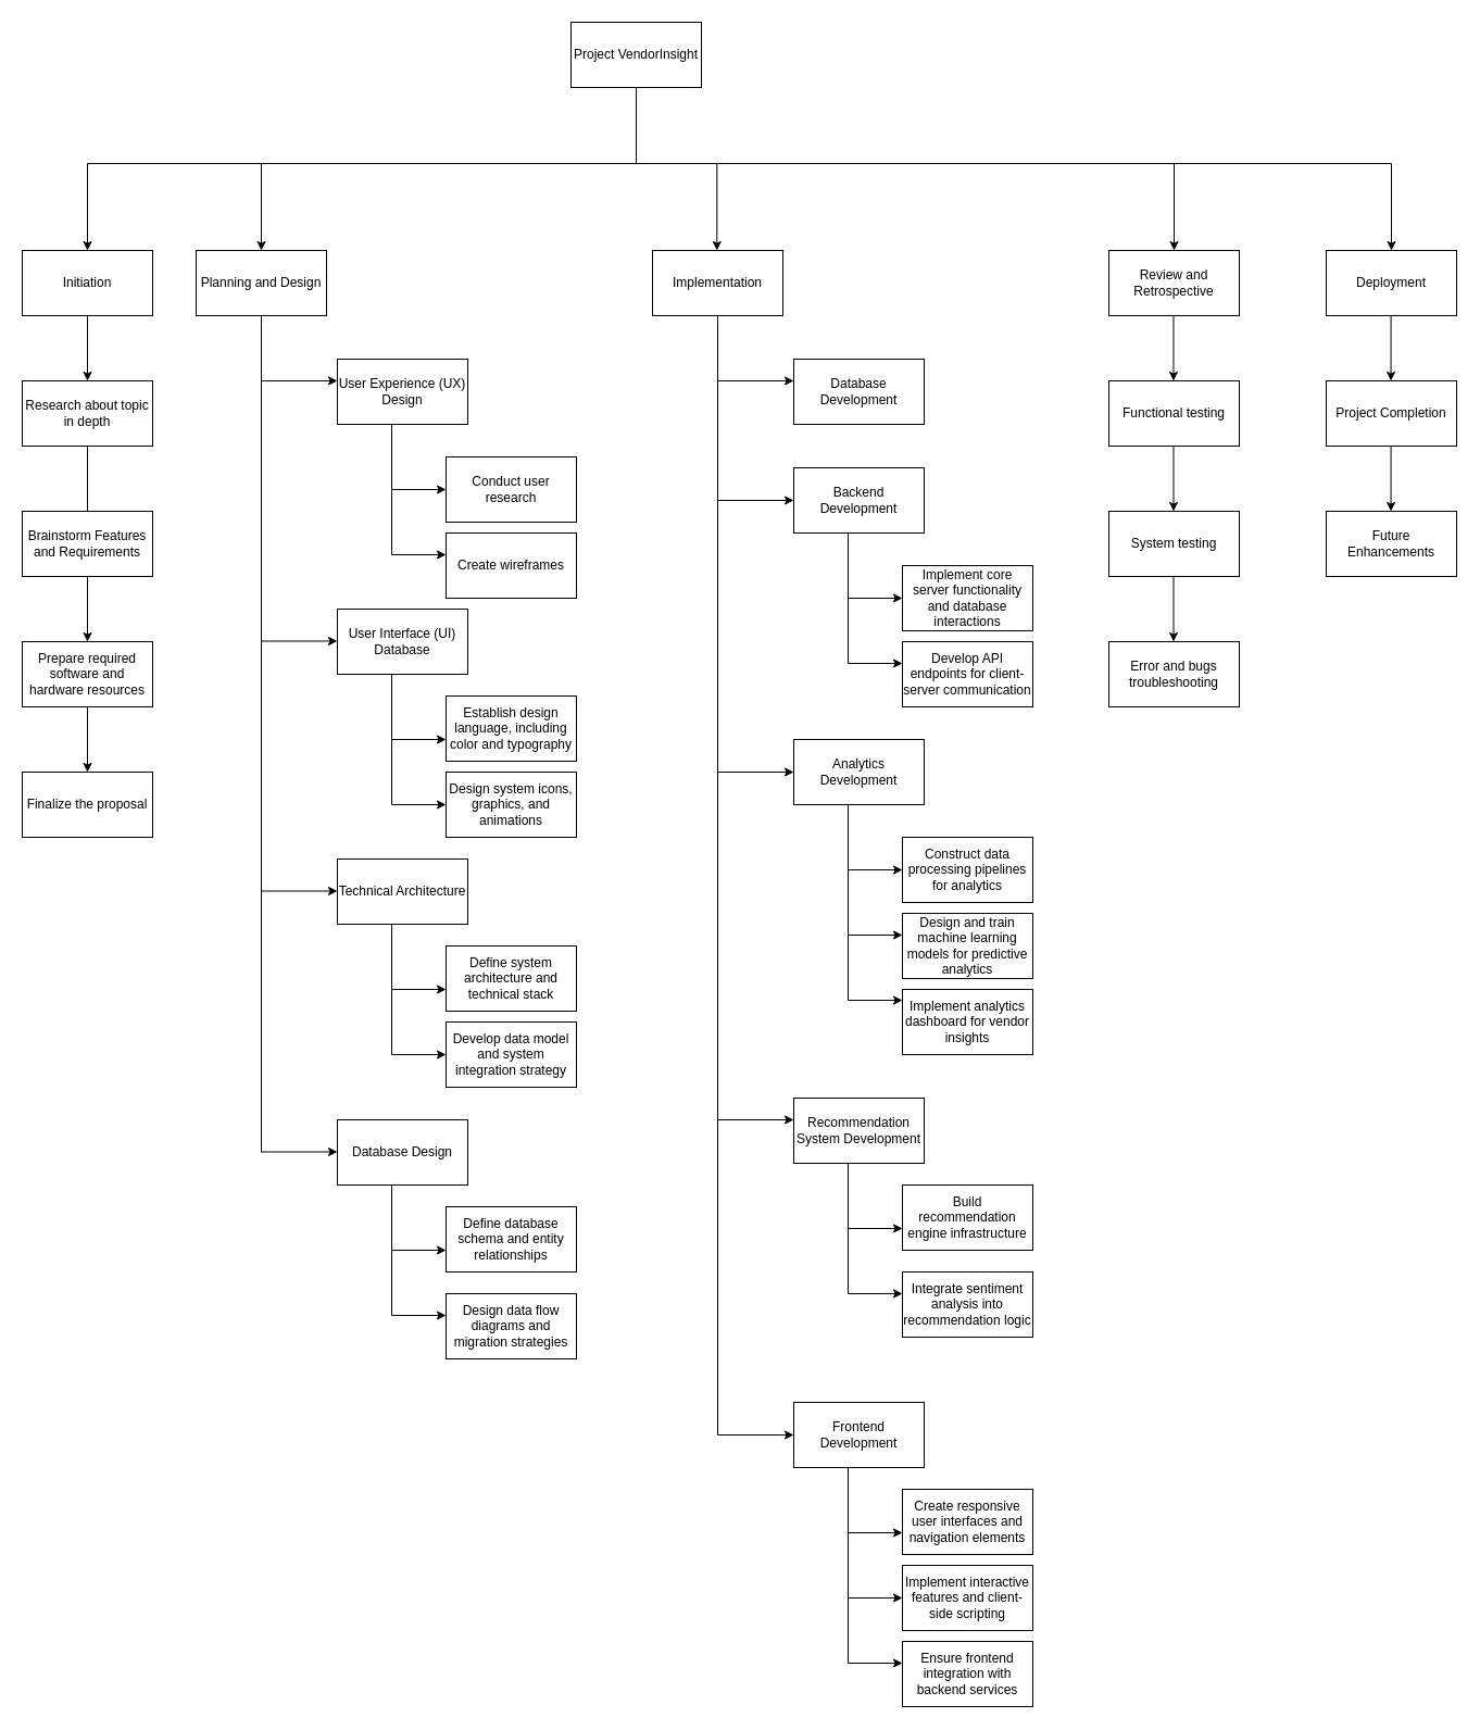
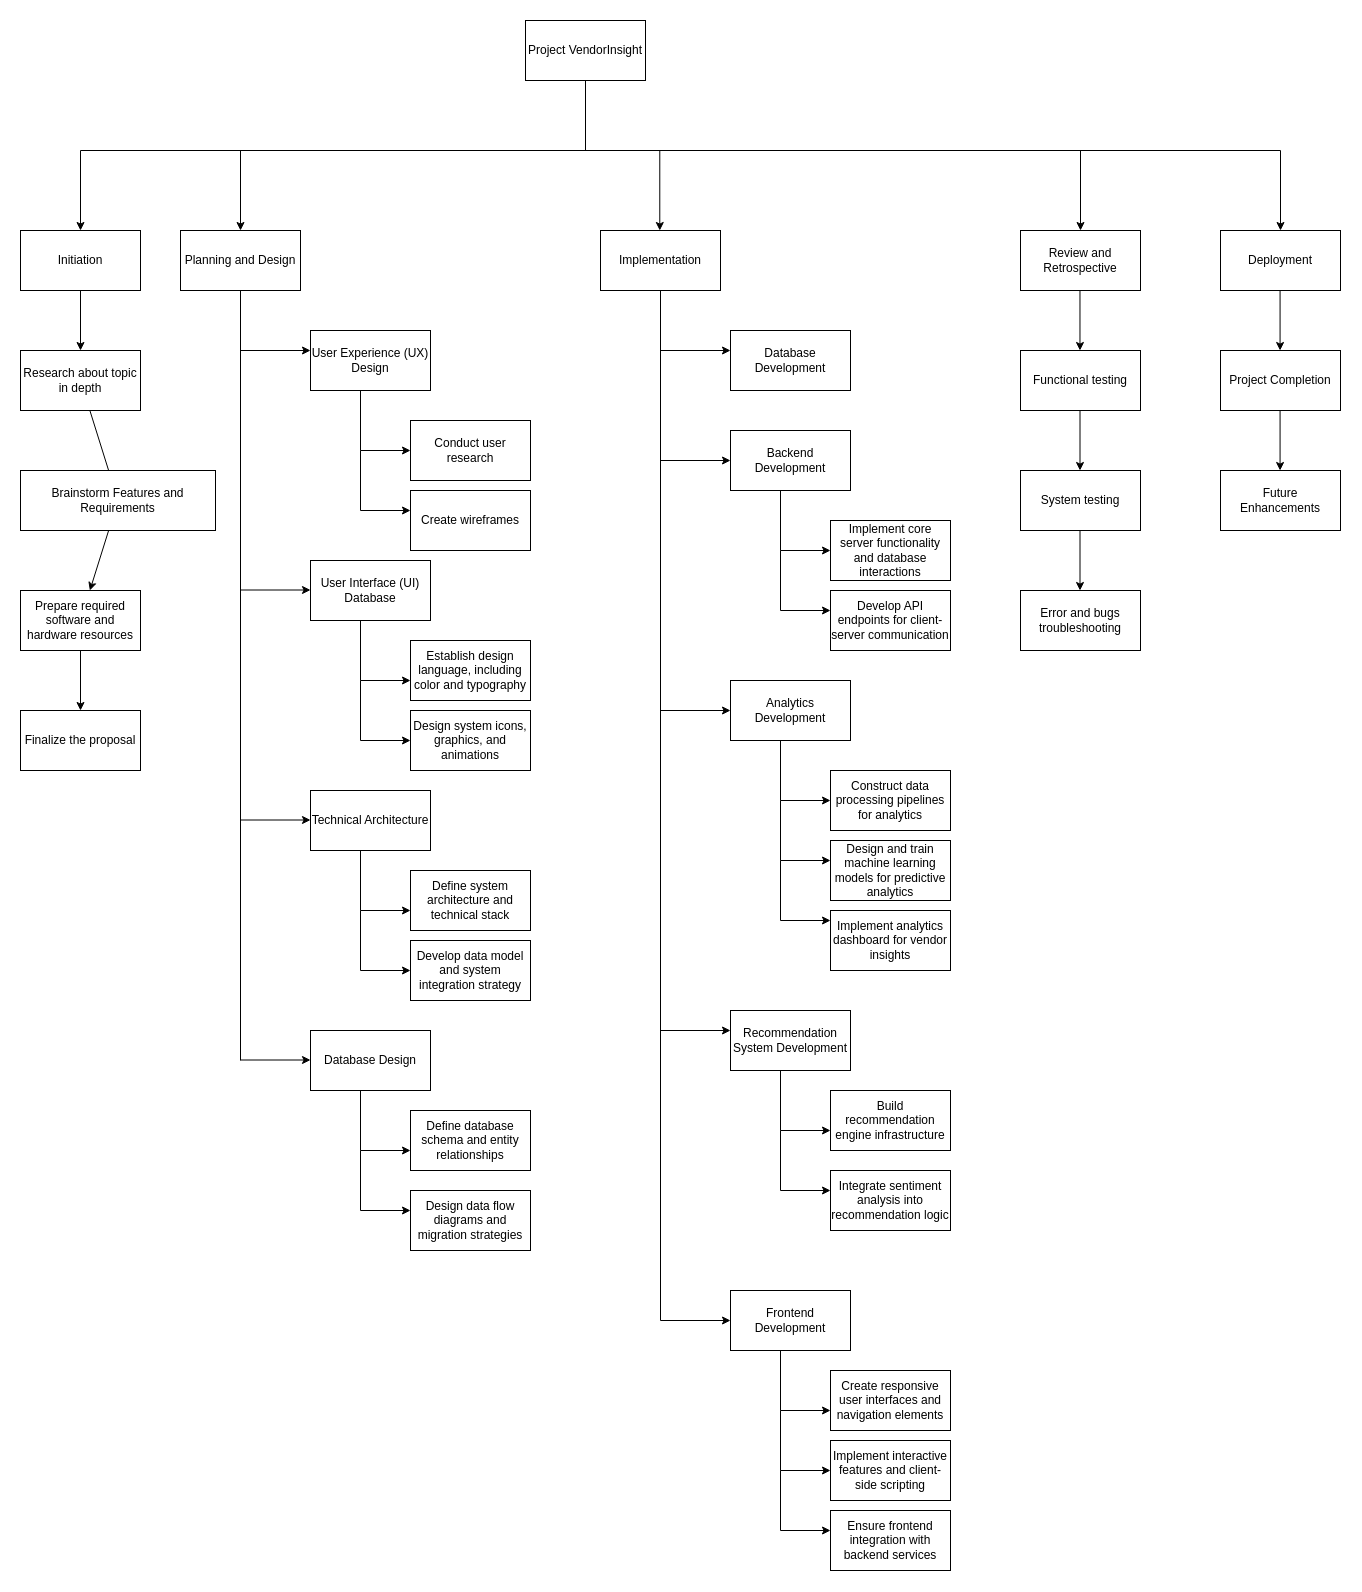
- <mxCell id="9" value="Brainstorm Features and Requirements" style="rounded=0;whiteSpace=wrap;html=1;" parent="1" vertex="1"><mxGeometry x="20" y="470" width="120" height="60" as="geometry" /></mxCell>
+ <mxCell id="9" value="Brainstorm Features and Requirements" style="rounded=0;whiteSpace=wrap;html=1;" parent="1" vertex="1"><mxGeometry x="20" y="470" width="195" height="60" as="geometry" /></mxCell>
